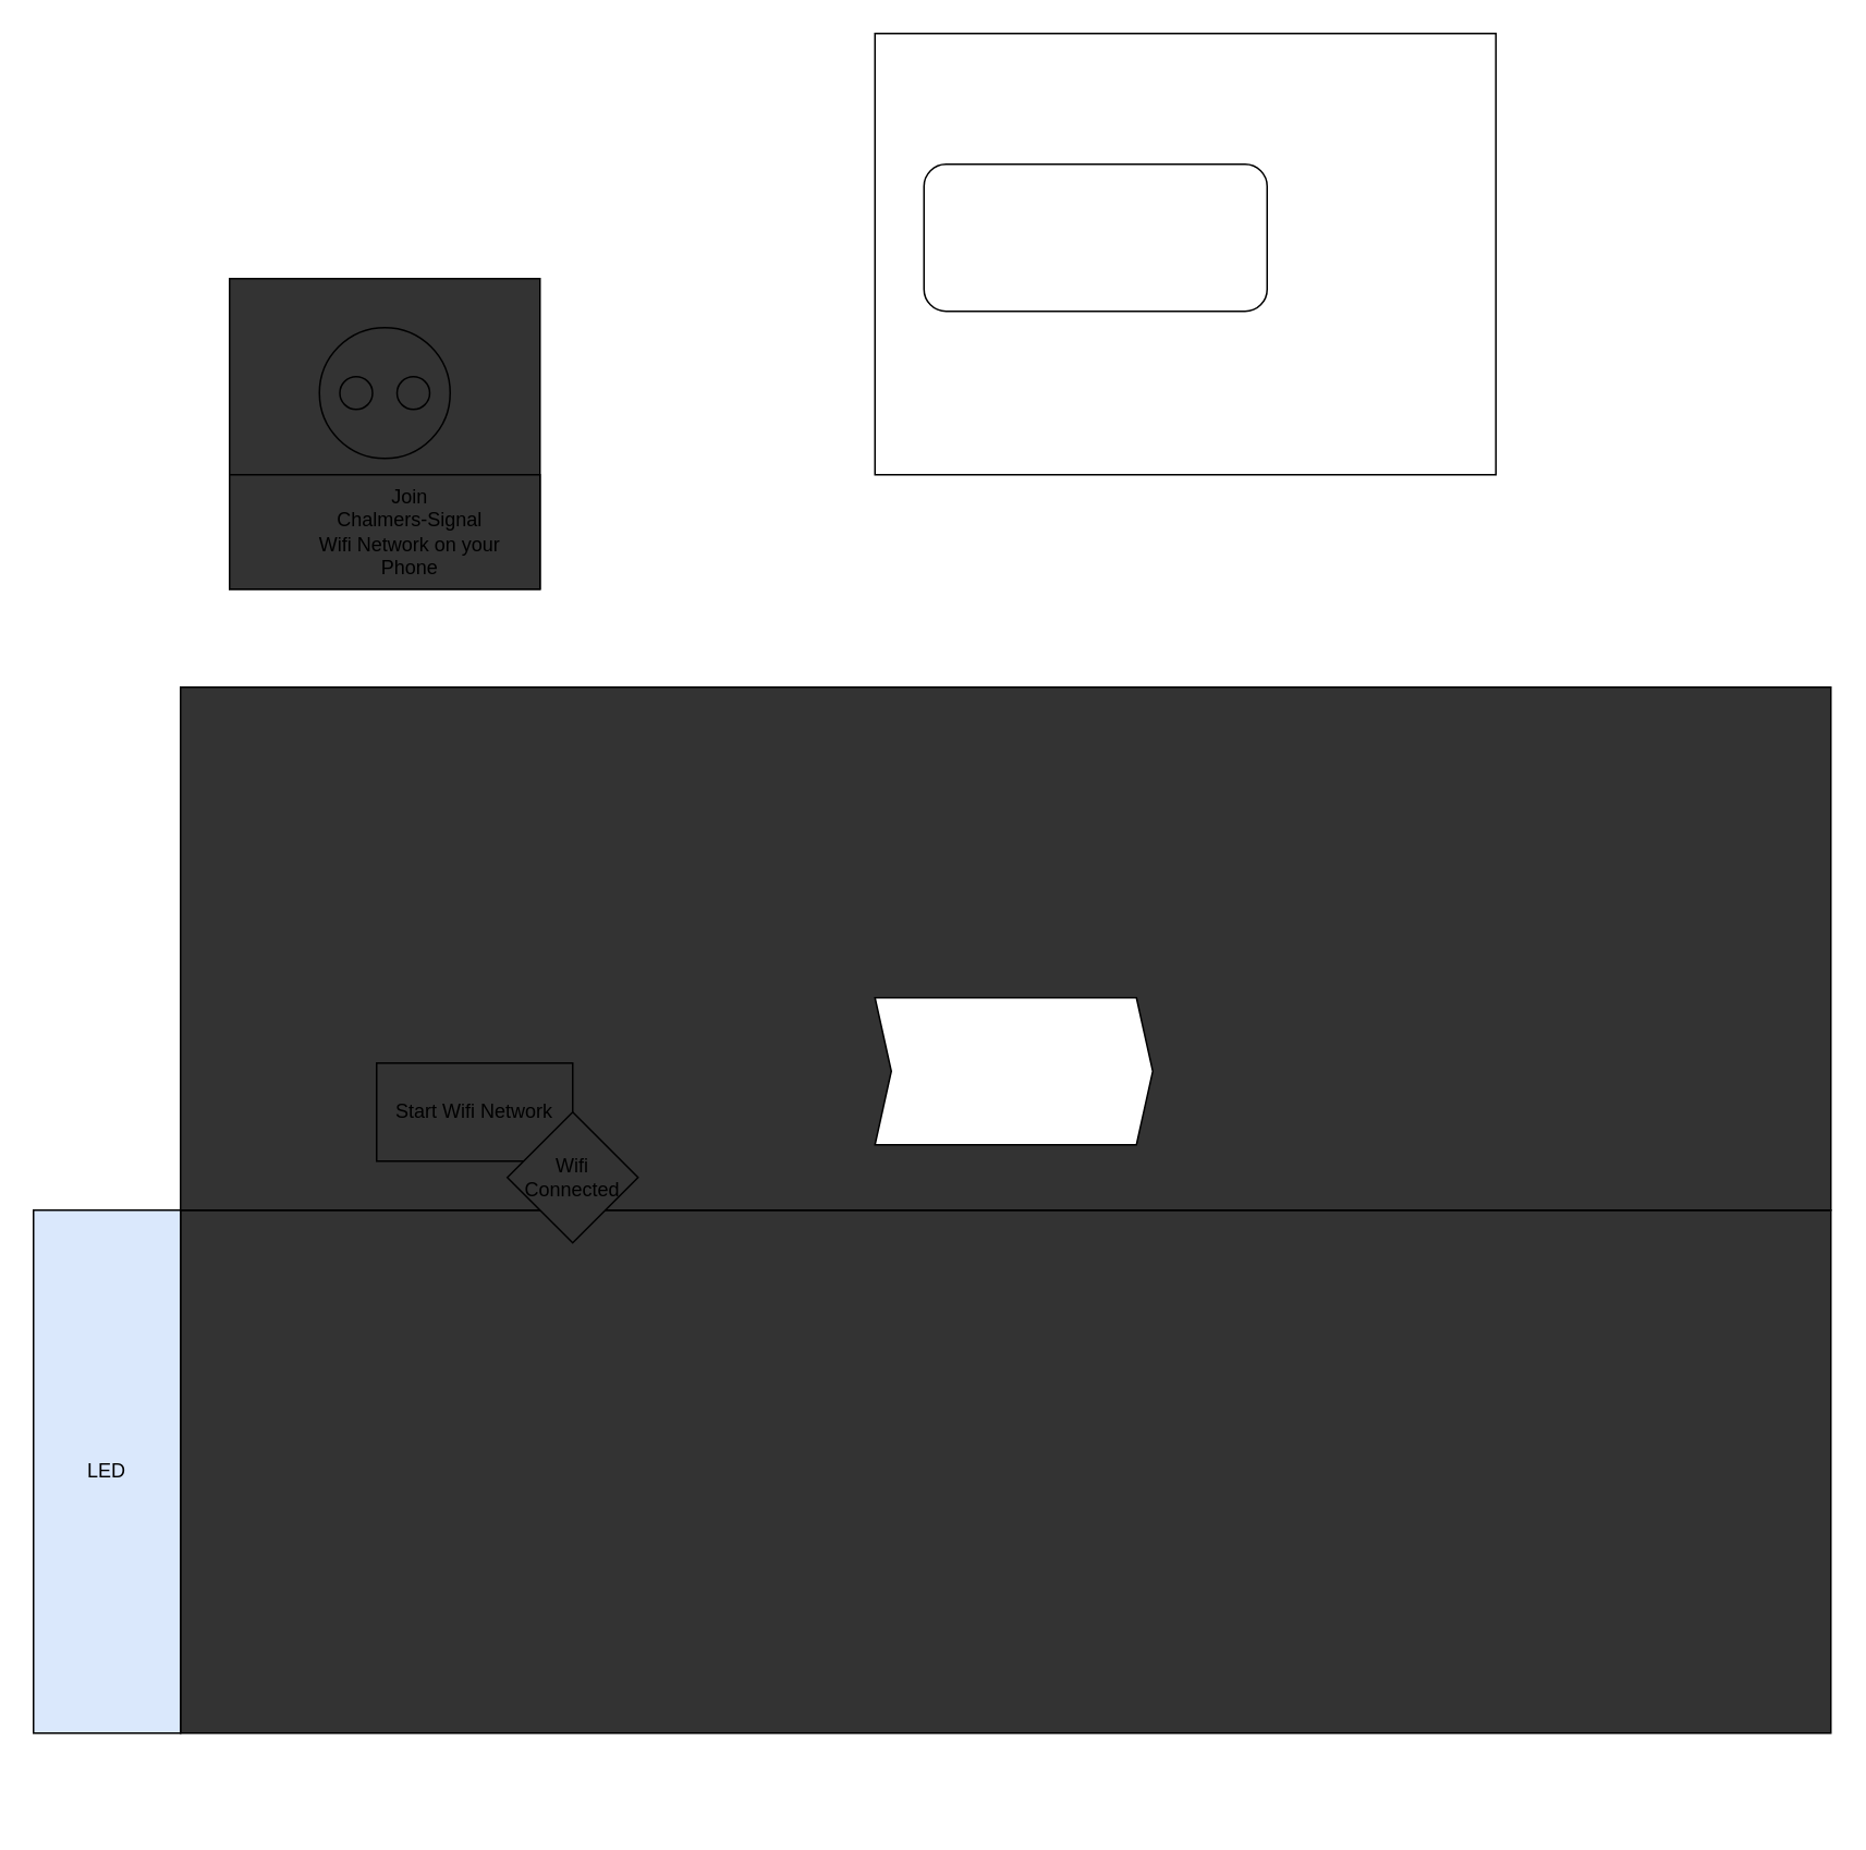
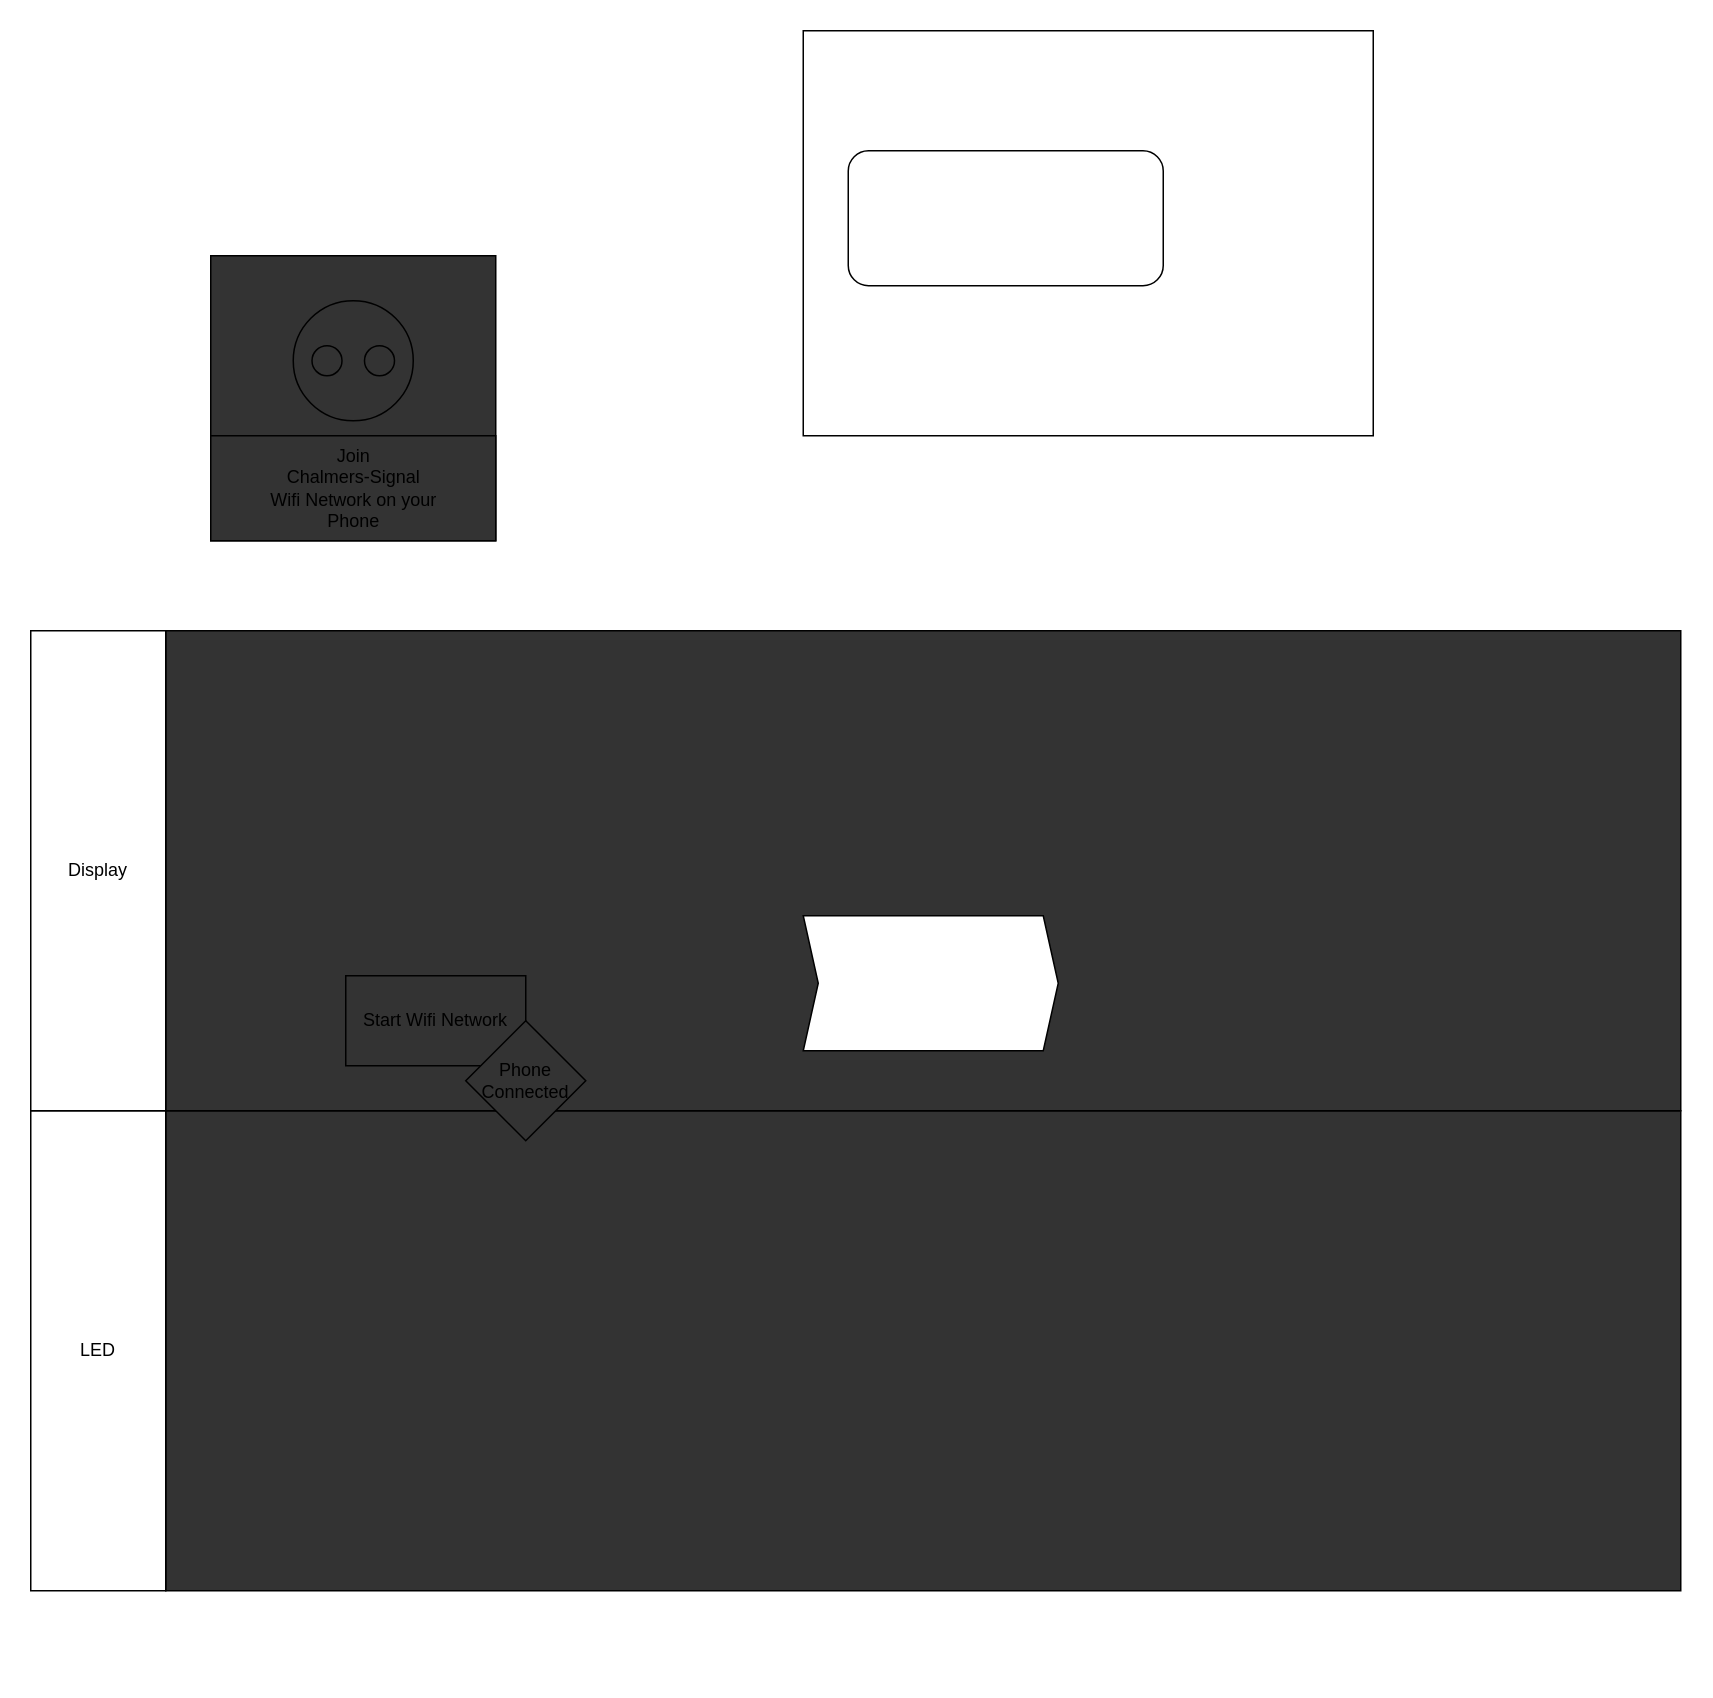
- <mxCell id="22" value="Join &lt;br&gt;Chalmers-Signal &lt;br&gt;Wifi Network on your Phone" style="text;html=1;strokeColor=none;fillColor=none;align=center;verticalAlign=middle;whiteSpace=wrap;rounded=0;" vertex="1" parent="1"><mxGeometry x="182.5" y="310" width="135" height="30" as="geometry" /></mxCell>
+ <mxCell id="22" value="Join &lt;br&gt;Chalmers-Signal &lt;br&gt;Wifi Network on your Phone" style="text;html=1;strokeColor=none;fillColor=none;align=center;verticalAlign=middle;whiteSpace=wrap;rounded=0;" vertex="1" parent="1"><mxGeometry x="167.5" y="310" width="135" height="30" as="geometry" /></mxCell>
+ <mxCell id="7" value="Display" style="rounded=0;whiteSpace=wrap;html=1;" vertex="1" parent="5"><mxGeometry width="90" height="320" as="geometry" /></mxCell>
- <mxCell id="9" value="Wifi&lt;br&gt;Connected" style="rhombus;whiteSpace=wrap;html=1;fillColor=#333333;" vertex="1" parent="5"><mxGeometry x="290" y="260" width="80" height="80" as="geometry" /></mxCell>
+ <mxCell id="9" value="Phone&lt;br&gt;Connected" style="rhombus;whiteSpace=wrap;html=1;fillColor=#333333;" vertex="1" parent="5"><mxGeometry x="290" y="260" width="80" height="80" as="geometry" /></mxCell>
- <mxCell id="4" value="LED" style="rounded=0;whiteSpace=wrap;html=1;fillColor=#dae8fc;" vertex="1" parent="2"><mxGeometry width="90" height="320" as="geometry" /></mxCell>
+ <mxCell id="4" value="LED" style="rounded=0;whiteSpace=wrap;html=1;" vertex="1" parent="2"><mxGeometry width="90" height="320" as="geometry" /></mxCell>
